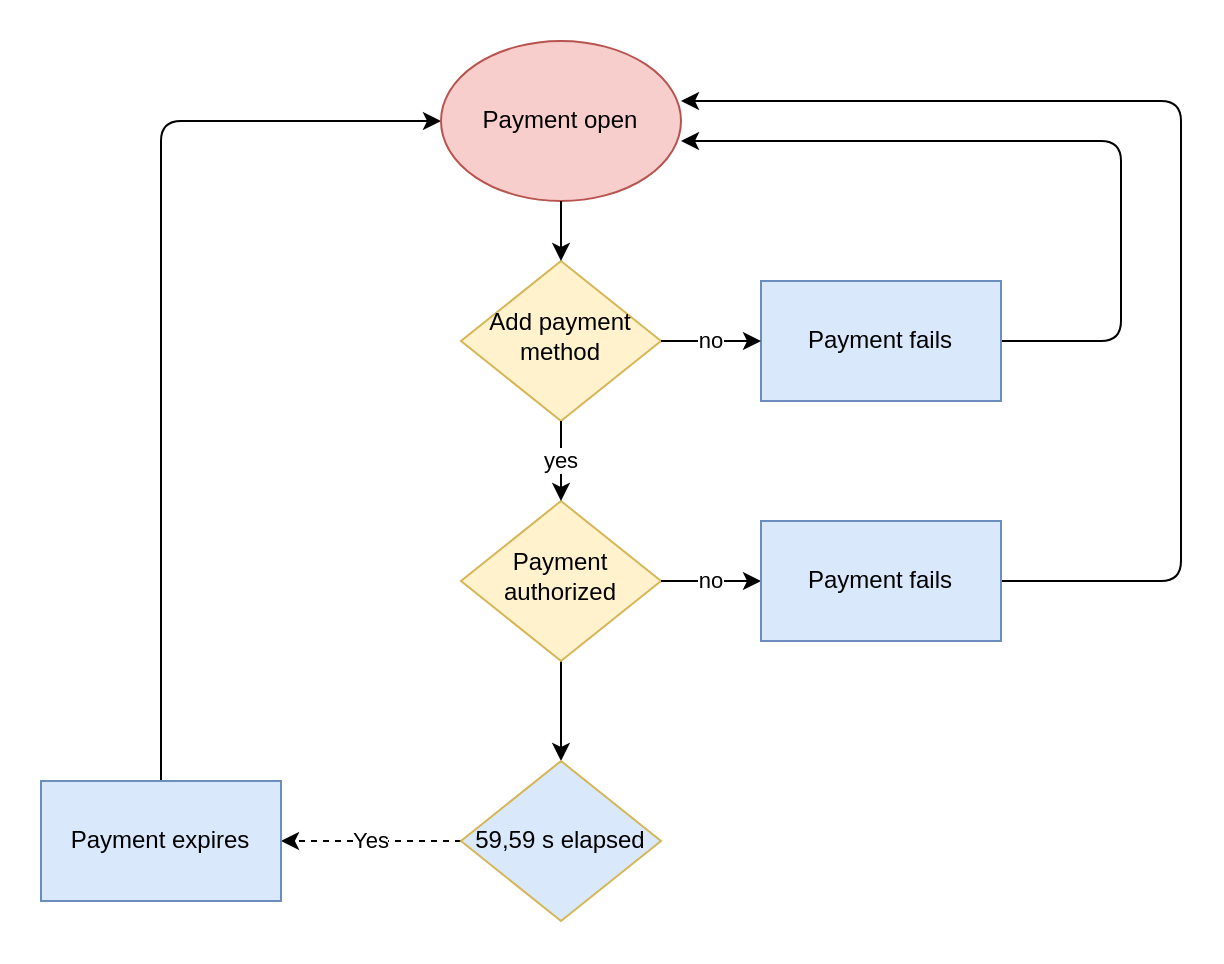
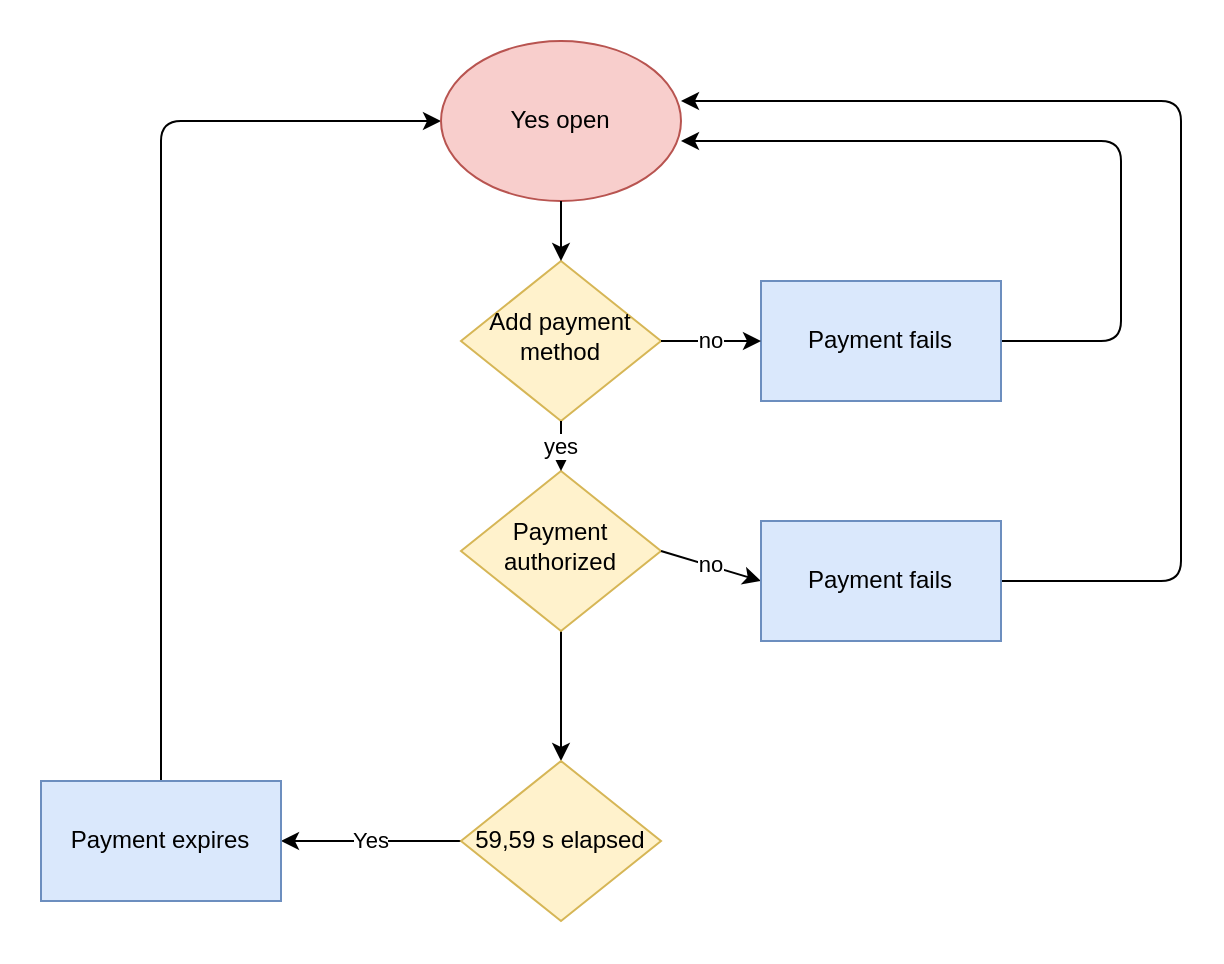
- <mxCell id="10" value="Payment open" style="ellipse;whiteSpace=wrap;html=1;shadow=0;fillColor=#f8cecc;strokeColor=#b85450;" vertex="1" parent="1"><mxGeometry x="220" y="20" width="120" height="80" as="geometry" /></mxCell>
+ <mxCell id="10" value="Yes open" style="ellipse;whiteSpace=wrap;html=1;shadow=0;fillColor=#f8cecc;strokeColor=#b85450;" vertex="1" parent="1"><mxGeometry x="220" y="20" width="120" height="80" as="geometry" /></mxCell>
- <mxCell id="4" value="Payment authorized" style="rhombus;whiteSpace=wrap;html=1;shadow=0;fontFamily=Helvetica;fontSize=12;align=center;strokeWidth=1;spacing=6;spacingTop=-4;fillColor=#fff2cc;strokeColor=#d6b656;" parent="1" vertex="1"><mxGeometry x="230" y="250" width="100" height="80" as="geometry" /></mxCell>
+ <mxCell id="4" value="Payment authorized" style="rhombus;whiteSpace=wrap;html=1;shadow=0;fontFamily=Helvetica;fontSize=12;align=center;strokeWidth=1;spacing=6;spacingTop=-4;fillColor=#fff2cc;strokeColor=#d6b656;" parent="1" vertex="1"><mxGeometry x="230" y="235" width="100" height="80" as="geometry" /></mxCell>
- <mxCell id="5" value="Yes" style="edgeStyle=orthogonalEdgeStyle;rounded=0;orthogonalLoop=1;jettySize=auto;html=1;exitX=0;exitY=0.5;exitDx=0;exitDy=0;entryX=1;entryY=0.5;entryDx=0;entryDy=0;dashed=1;" edge="1" parent="1" source="6" target="17"><mxGeometry relative="1" as="geometry"><mxPoint x="220" y="420" as="sourcePoint" /><mxPoint x="140" y="420" as="targetPoint" /></mxGeometry></mxCell>
+ <mxCell id="5" value="Yes" style="edgeStyle=orthogonalEdgeStyle;rounded=0;orthogonalLoop=1;jettySize=auto;html=1;exitX=0;exitY=0.5;exitDx=0;exitDy=0;entryX=1;entryY=0.5;entryDx=0;entryDy=0;" edge="1" parent="1" source="6" target="17"><mxGeometry relative="1" as="geometry"><mxPoint x="220" y="420" as="sourcePoint" /><mxPoint x="140" y="420" as="targetPoint" /></mxGeometry></mxCell>
- <mxCell id="6" value="59,59 s elapsed" style="rhombus;whiteSpace=wrap;html=1;shadow=0;fillColor=#dae8fc;strokeColor=#d6b656;" vertex="1" parent="1"><mxGeometry x="230" y="380" width="100" height="80" as="geometry" /></mxCell>
+ <mxCell id="6" value="59,59 s elapsed" style="rhombus;whiteSpace=wrap;html=1;shadow=0;fillColor=#fff2cc;strokeColor=#d6b656;" vertex="1" parent="1"><mxGeometry x="230" y="380" width="100" height="80" as="geometry" /></mxCell>
